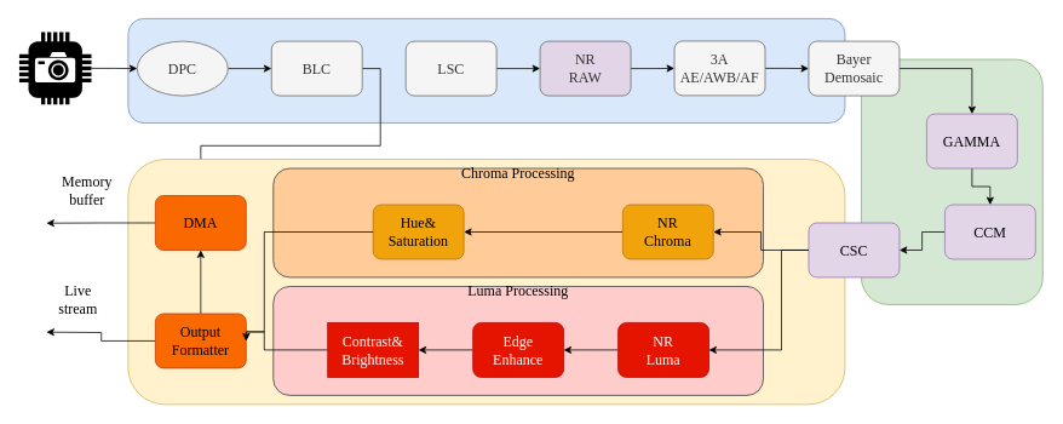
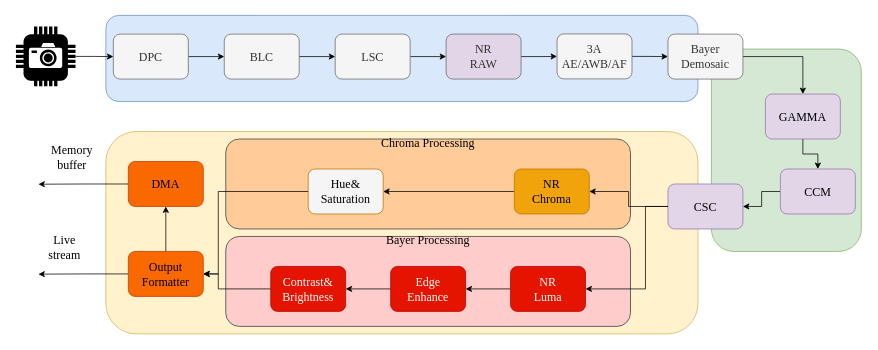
- <mxCell id="7" value="&lt;font style=&quot;font-size: 16px;&quot; face=&quot;Comic Sans MS&quot;&gt;DPC&lt;/font&gt;" style="ellipse;whiteSpace=wrap;html=1;fillColor=#f5f5f5;fontColor=#333333;strokeColor=#666666;" vertex="1" parent="1"><mxGeometry x="150" y="45" width="100" height="60" as="geometry" /></mxCell>
+ <mxCell id="7" value="&lt;font style=&quot;font-size: 16px;&quot; face=&quot;Comic Sans MS&quot;&gt;DPC&lt;/font&gt;" style="rounded=1;whiteSpace=wrap;html=1;fillColor=#f5f5f5;fontColor=#333333;strokeColor=#666666;" vertex="1" parent="1"><mxGeometry x="150" y="45" width="100" height="60" as="geometry" /></mxCell>
- <mxCell id="8" style="edgeStyle=orthogonalEdgeStyle;rounded=0;orthogonalLoop=1;jettySize=auto;html=1;exitX=1;exitY=0.5;exitDx=0;exitDy=0;" edge="1" parent="1" source="9" target="38"><mxGeometry relative="1" as="geometry" /></mxCell>
+ <mxCell id="8" style="edgeStyle=orthogonalEdgeStyle;rounded=0;orthogonalLoop=1;jettySize=auto;html=1;exitX=1;exitY=0.5;exitDx=0;exitDy=0;entryX=0;entryY=0.5;entryDx=0;entryDy=0;" edge="1" parent="1" source="9" target="11"><mxGeometry relative="1" as="geometry" /></mxCell>
- <mxCell id="26" value="&lt;font face=&quot;Comic Sans MS&quot;&gt;&lt;span style=&quot;font-size: 16px;&quot;&gt;Hue&amp;amp;&lt;br&gt;Saturation&lt;br&gt;&lt;/span&gt;&lt;/font&gt;" style="rounded=1;whiteSpace=wrap;html=1;fillColor=#f0a30a;fontColor=#000000;strokeColor=#BD7000;" vertex="1" parent="1"><mxGeometry x="410" y="225" width="100" height="60" as="geometry" /></mxCell>
+ <mxCell id="26" value="&lt;font face=&quot;Comic Sans MS&quot;&gt;&lt;span style=&quot;font-size: 16px;&quot;&gt;Hue&amp;amp;&lt;br&gt;Saturation&lt;br&gt;&lt;/span&gt;&lt;/font&gt;" style="rounded=1;whiteSpace=wrap;html=1;fillColor=#f5f5f5;fontColor=#000000;strokeColor=#BD7000;" vertex="1" parent="1"><mxGeometry x="410" y="225" width="100" height="60" as="geometry" /></mxCell>
- <mxCell id="30" value="&lt;font style=&quot;font-size: 16px;&quot; face=&quot;Comic Sans MS&quot;&gt;Luma Processing&lt;/font&gt;" style="rounded=1;whiteSpace=wrap;html=1;fillColor=none;strokeColor=none;" vertex="1" parent="1"><mxGeometry x="445" y="295" width="250" height="50" as="geometry" /></mxCell>
+ <mxCell id="30" value="&lt;font style=&quot;font-size: 16px;&quot; face=&quot;Comic Sans MS&quot;&gt;Bayer Processing&lt;/font&gt;" style="rounded=1;whiteSpace=wrap;html=1;fillColor=none;strokeColor=none;" vertex="1" parent="1"><mxGeometry x="445" y="295" width="250" height="50" as="geometry" /></mxCell>
- <mxCell id="41" value="&lt;font style=&quot;font-size: 16px;&quot; face=&quot;Comic Sans MS&quot;&gt;Output&lt;br&gt;Formatter&lt;br&gt;&lt;/font&gt;" style="rounded=1;whiteSpace=wrap;html=1;fillColor=#fa6800;fontColor=#000000;strokeColor=#C73500;" vertex="1" parent="1"><mxGeometry x="170" y="345" width="100" height="60" as="geometry" /></mxCell>
+ <mxCell id="41" value="&lt;font style=&quot;font-size: 16px;&quot; face=&quot;Comic Sans MS&quot;&gt;Output&lt;br&gt;Formatter&lt;br&gt;&lt;/font&gt;" style="rounded=1;whiteSpace=wrap;html=1;fillColor=#fa6800;fontColor=#000000;strokeColor=#C73500;" vertex="1" parent="1"><mxGeometry x="170" y="335" width="100" height="60" as="geometry" /></mxCell>
- <mxCell id="32" value="&lt;font face=&quot;Comic Sans MS&quot;&gt;&lt;span style=&quot;font-size: 16px;&quot;&gt;Contrast&amp;amp;&lt;br&gt;Brightness&lt;br&gt;&lt;/span&gt;&lt;/font&gt;" style="whiteSpace=wrap;html=1;fillColor=#e51400;fontColor=#ffffff;strokeColor=#B20000;rounded=0;" vertex="1" parent="1"><mxGeometry x="360" y="355" width="100" height="60" as="geometry" /></mxCell>
+ <mxCell id="32" value="&lt;font face=&quot;Comic Sans MS&quot;&gt;&lt;span style=&quot;font-size: 16px;&quot;&gt;Contrast&amp;amp;&lt;br&gt;Brightness&lt;br&gt;&lt;/span&gt;&lt;/font&gt;" style="rounded=1;whiteSpace=wrap;html=1;fillColor=#e51400;fontColor=#ffffff;strokeColor=#B20000;" vertex="1" parent="1"><mxGeometry x="360" y="355" width="100" height="60" as="geometry" /></mxCell>
